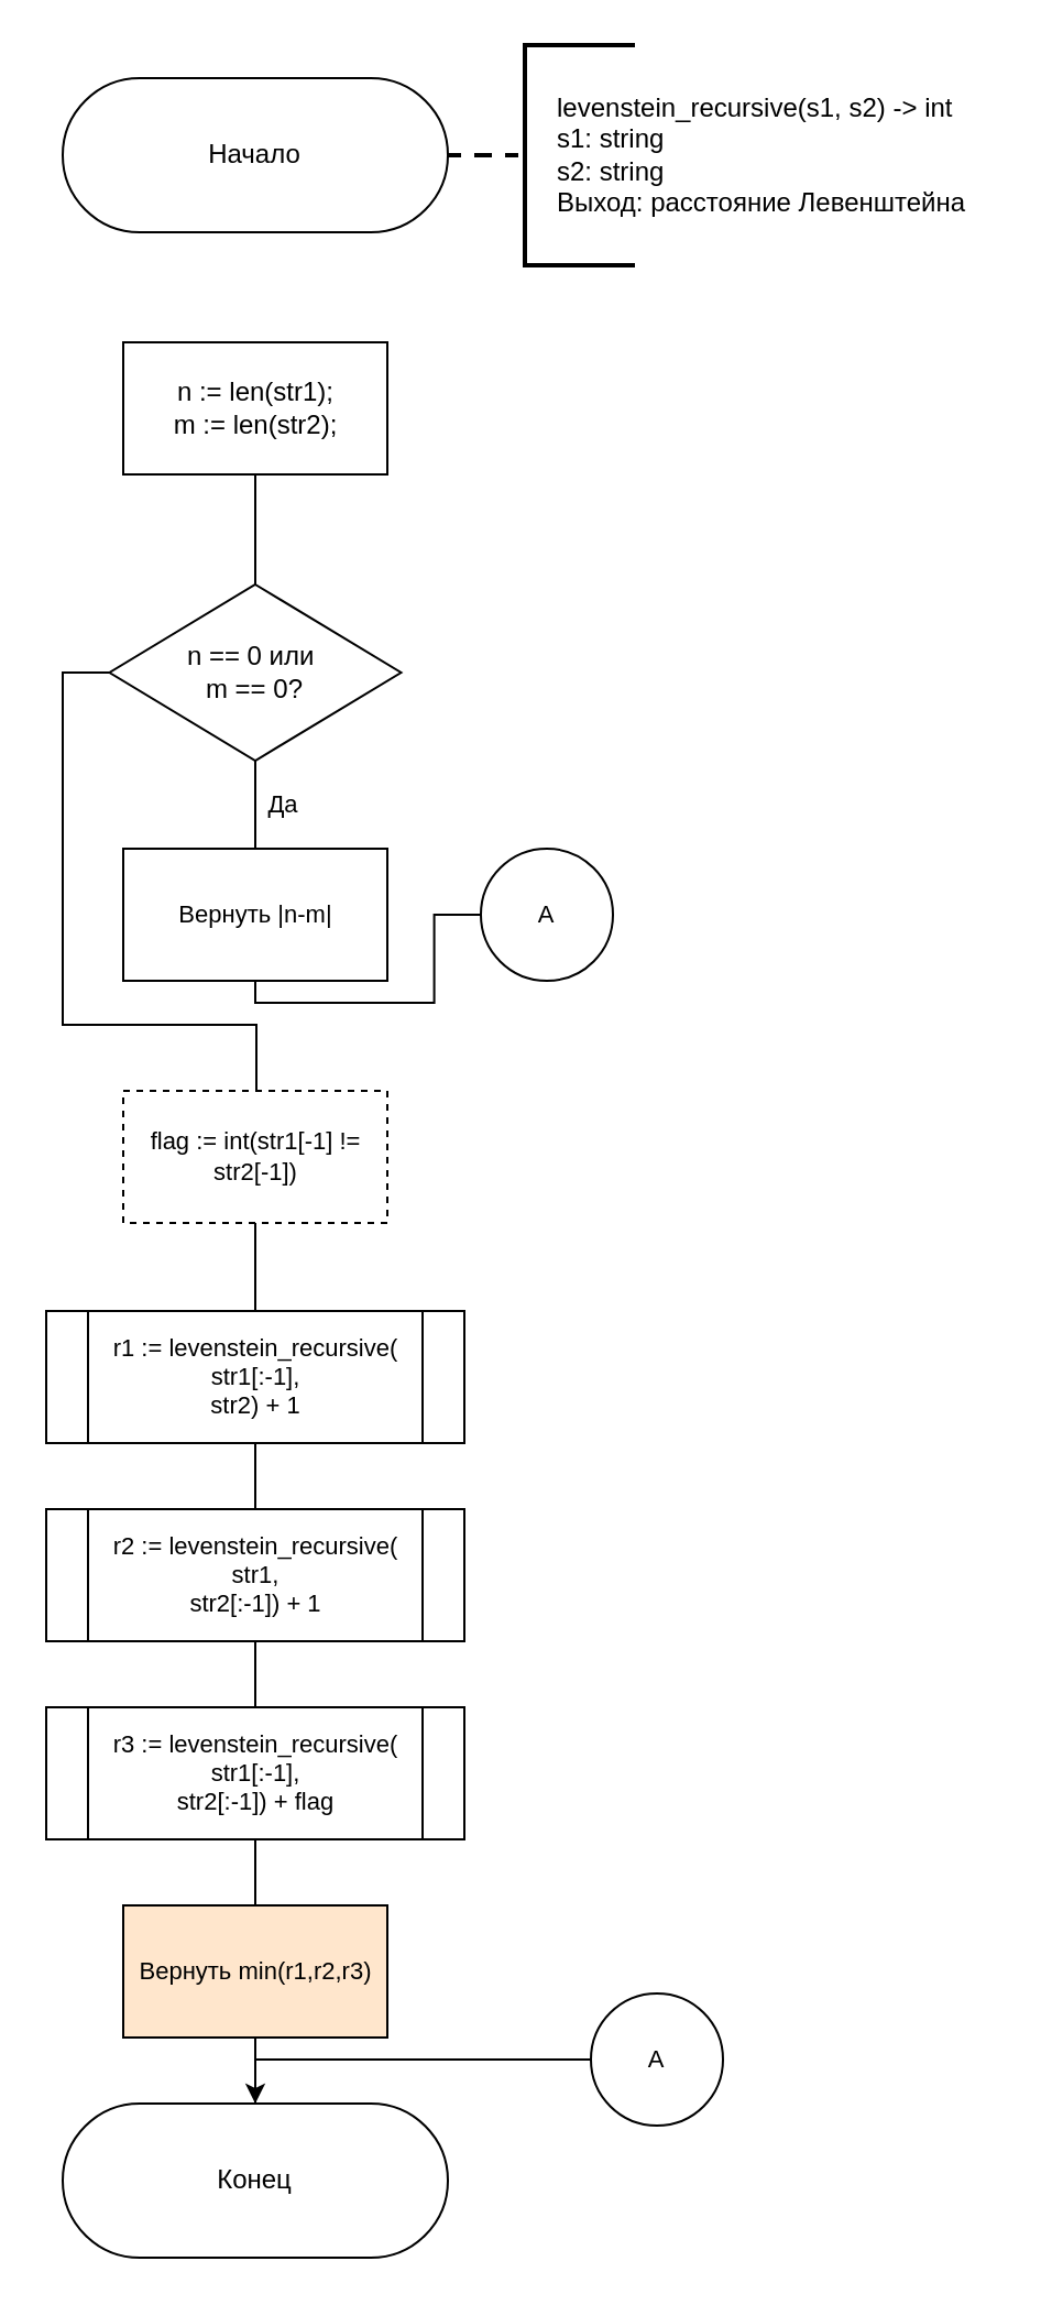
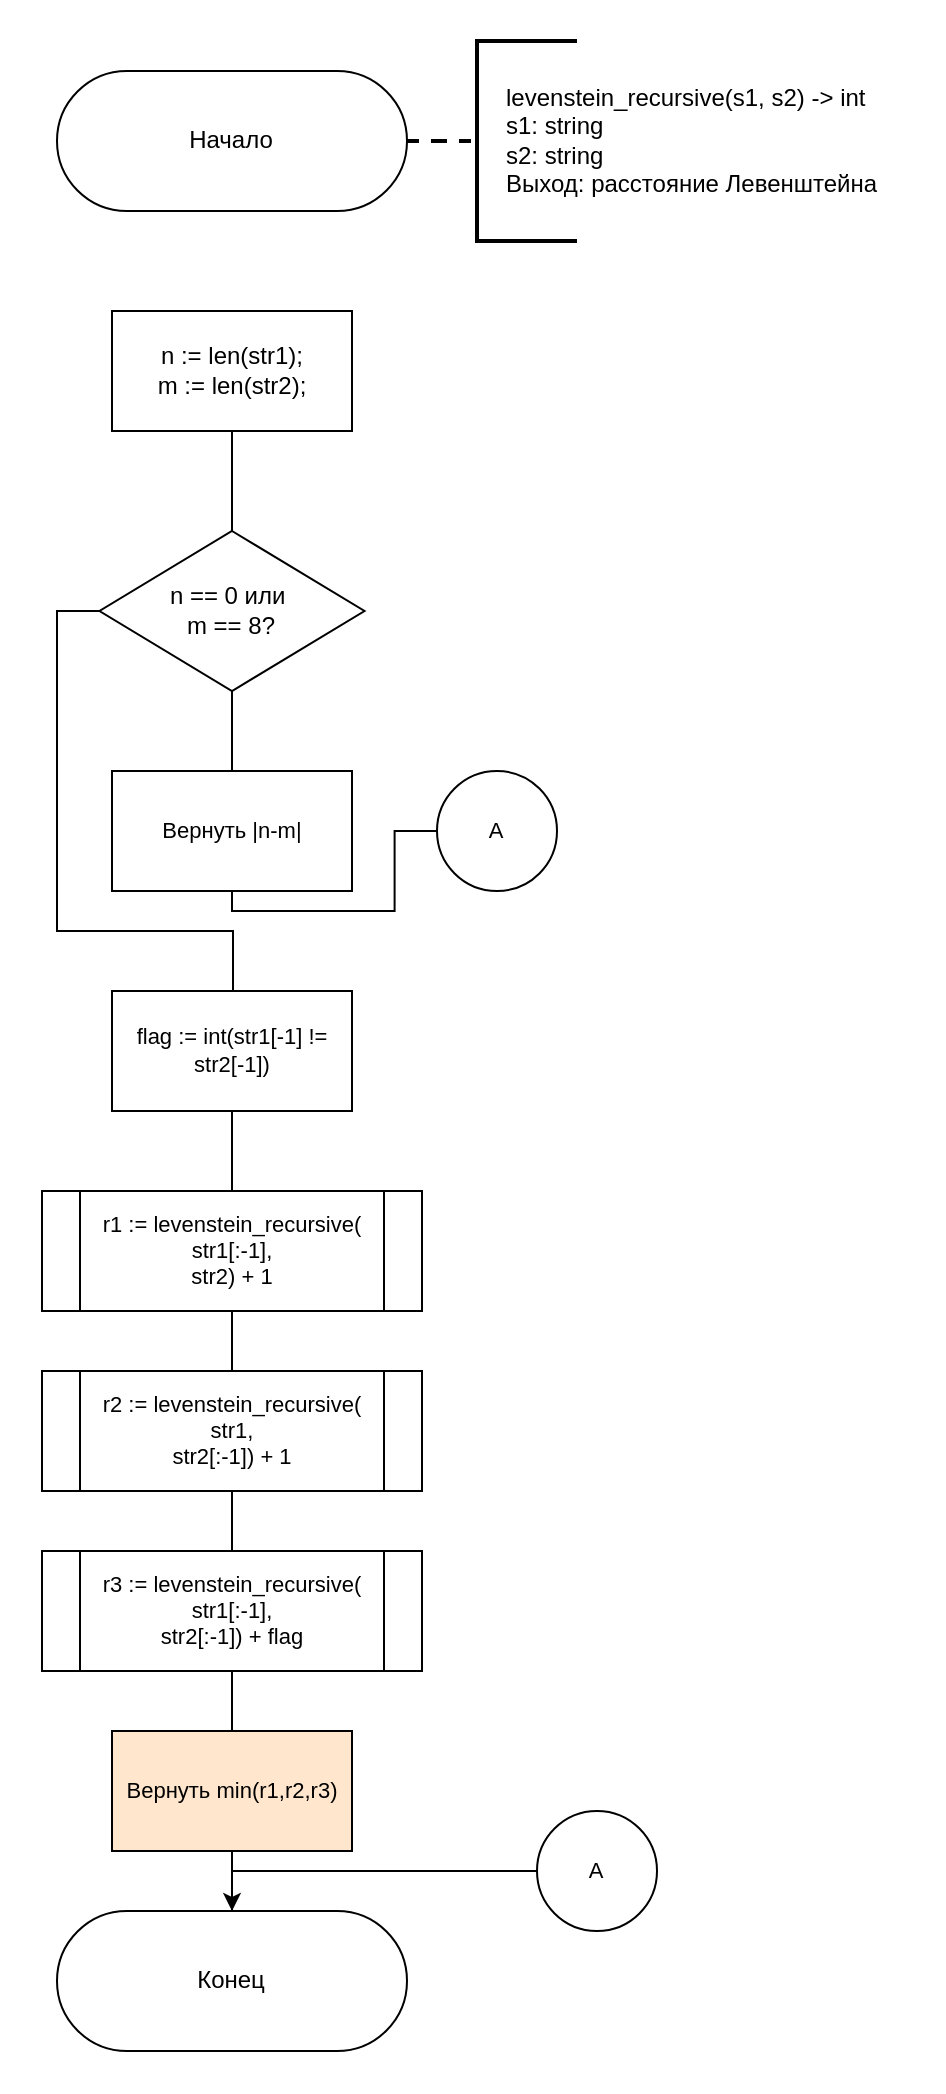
- <mxCell id="8" value="n == 0 или&amp;nbsp;&lt;br&gt;m == 0?" style="rhombus;whiteSpace=wrap;html=1;" parent="1" vertex="1"><mxGeometry x="49.25" y="265" width="132.5" height="80" as="geometry" /></mxCell>
+ <mxCell id="8" value="n == 0 или&amp;nbsp;&lt;br&gt;m == 8?" style="rhombus;whiteSpace=wrap;html=1;" parent="1" vertex="1"><mxGeometry x="49.25" y="265" width="132.5" height="80" as="geometry" /></mxCell>
- <mxCell id="11" value="Да" style="text;html=1;align=center;verticalAlign=middle;resizable=0;points=[];autosize=1;strokeColor=none;fillColor=none;fontSize=11;fontFamily=Helvetica;fontColor=default;" parent="1" vertex="1"><mxGeometry x="113" y="355" width="30" height="20" as="geometry" /></mxCell>
- <mxCell id="13" value="flag := int(str1[-1] != str2[-1])" style="rounded=0;whiteSpace=wrap;html=1;fontFamily=Helvetica;fontSize=11;fontColor=default;dashed=1;" parent="1" vertex="1"><mxGeometry x="55.5" y="495" width="120" height="60" as="geometry" /></mxCell>
+ <mxCell id="13" value="flag := int(str1[-1] != str2[-1])" style="rounded=0;whiteSpace=wrap;html=1;fontFamily=Helvetica;fontSize=11;fontColor=default;" parent="1" vertex="1"><mxGeometry x="55.5" y="495" width="120" height="60" as="geometry" /></mxCell>
